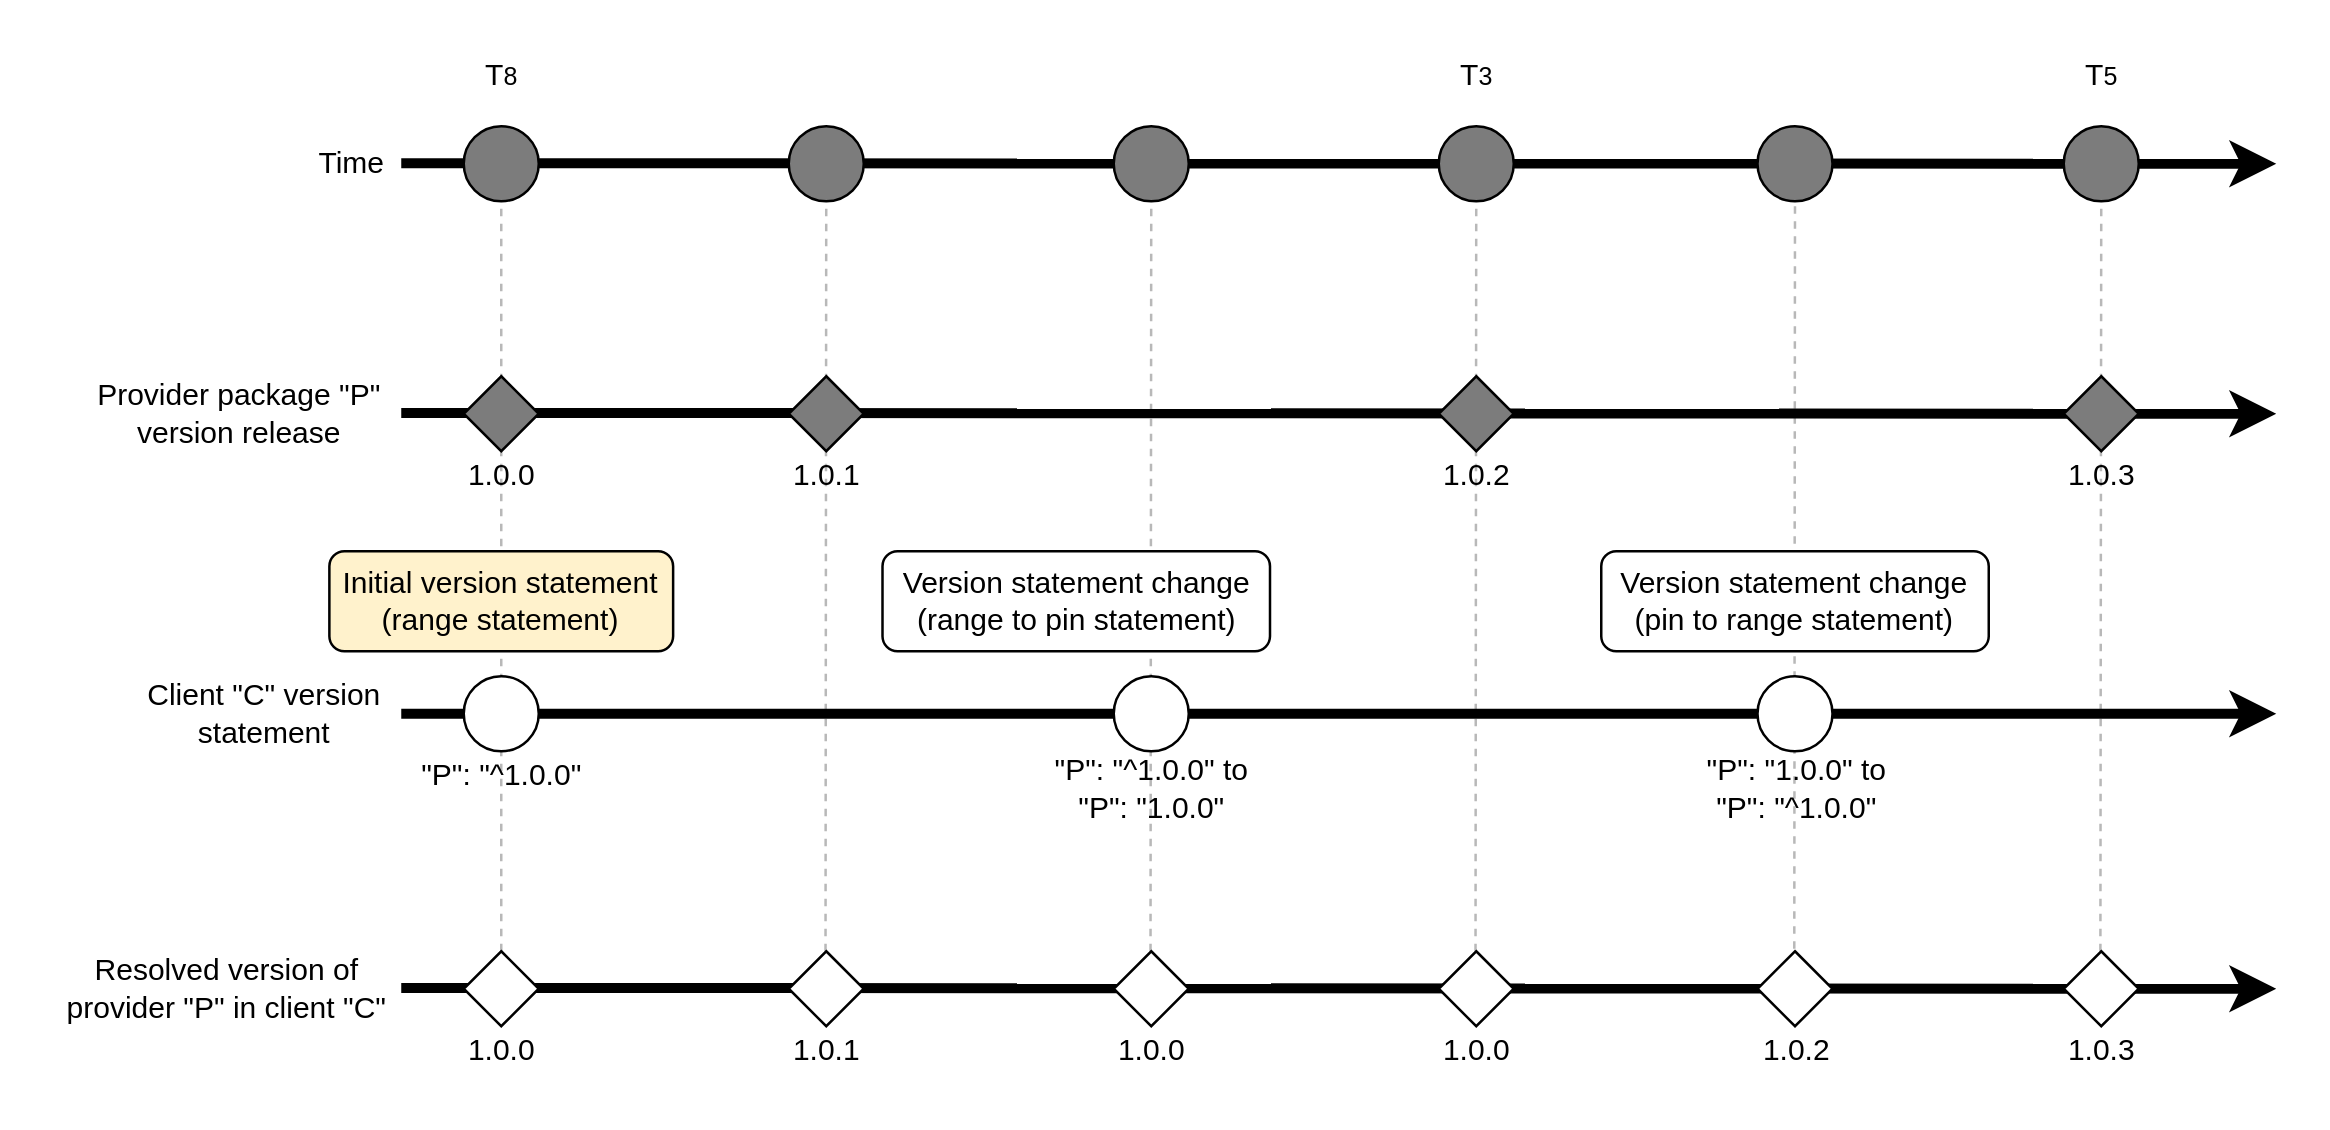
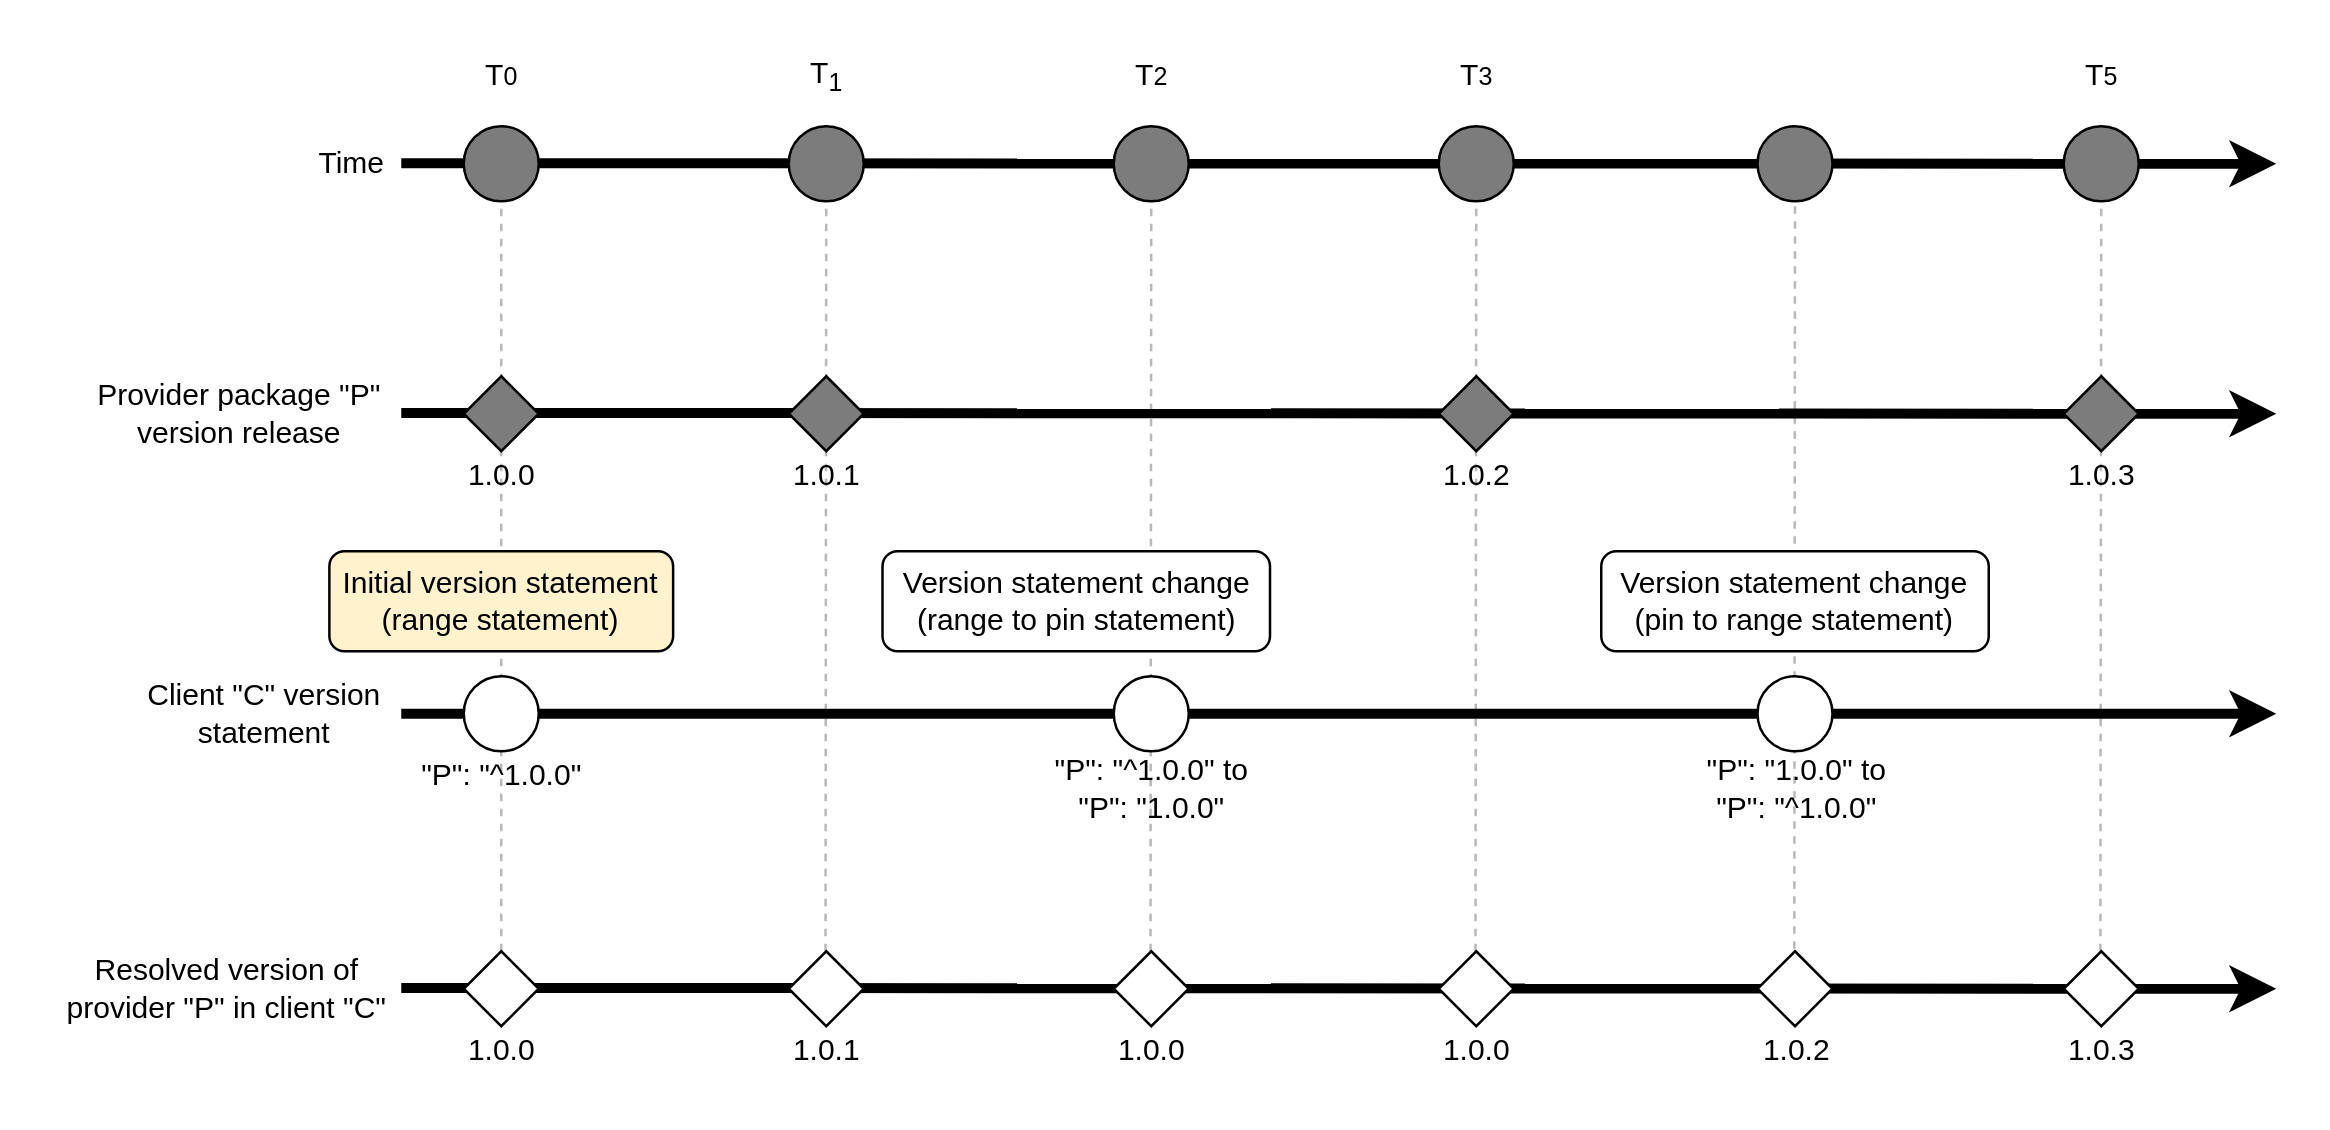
- <mxCell id="47" value="T&lt;span style=&quot;font-size: 10px&quot;&gt;8&lt;/span&gt;" style="text;html=1;align=center;verticalAlign=middle;resizable=0;points=[];autosize=1;strokeColor=none;" parent="1" vertex="1"><mxGeometry x="185" y="20" width="30" height="20" as="geometry" /></mxCell>
+ <mxCell id="47" value="T&lt;span style=&quot;font-size: 10px&quot;&gt;0&lt;/span&gt;" style="text;html=1;align=center;verticalAlign=middle;resizable=0;points=[];autosize=1;strokeColor=none;" parent="1" vertex="1"><mxGeometry x="185" y="20" width="30" height="20" as="geometry" /></mxCell>
+ <mxCell id="52" value="T&lt;sub&gt;1&lt;/sub&gt;" style="text;html=1;align=center;verticalAlign=middle;resizable=0;points=[];autosize=1;strokeColor=none;" parent="1" vertex="1"><mxGeometry x="315" y="20" width="30" height="20" as="geometry" /></mxCell>
+ <mxCell id="53" value="T&lt;span style=&quot;font-size: 10px&quot;&gt;2&lt;/span&gt;" style="text;html=1;align=center;verticalAlign=middle;resizable=0;points=[];autosize=1;strokeColor=none;" parent="1" vertex="1"><mxGeometry x="445" y="20" width="30" height="20" as="geometry" /></mxCell>
